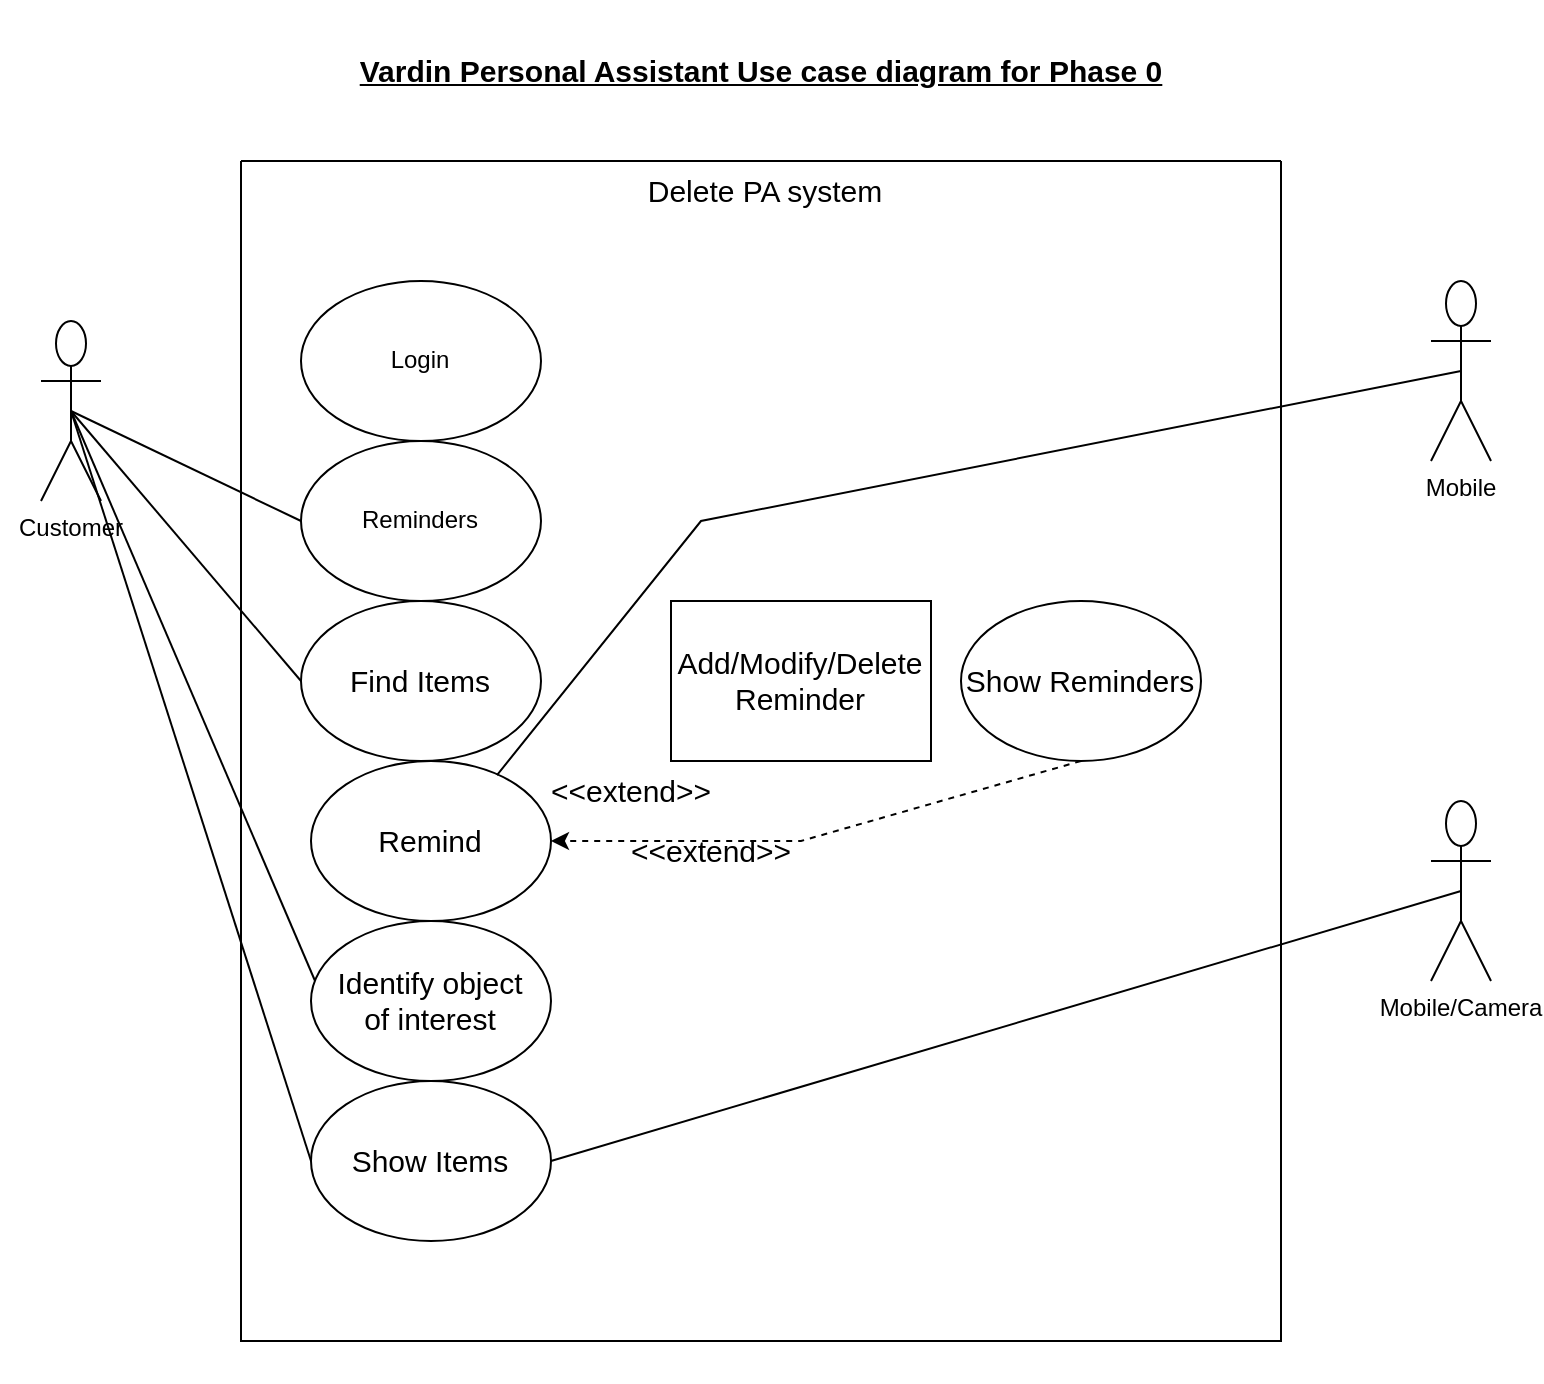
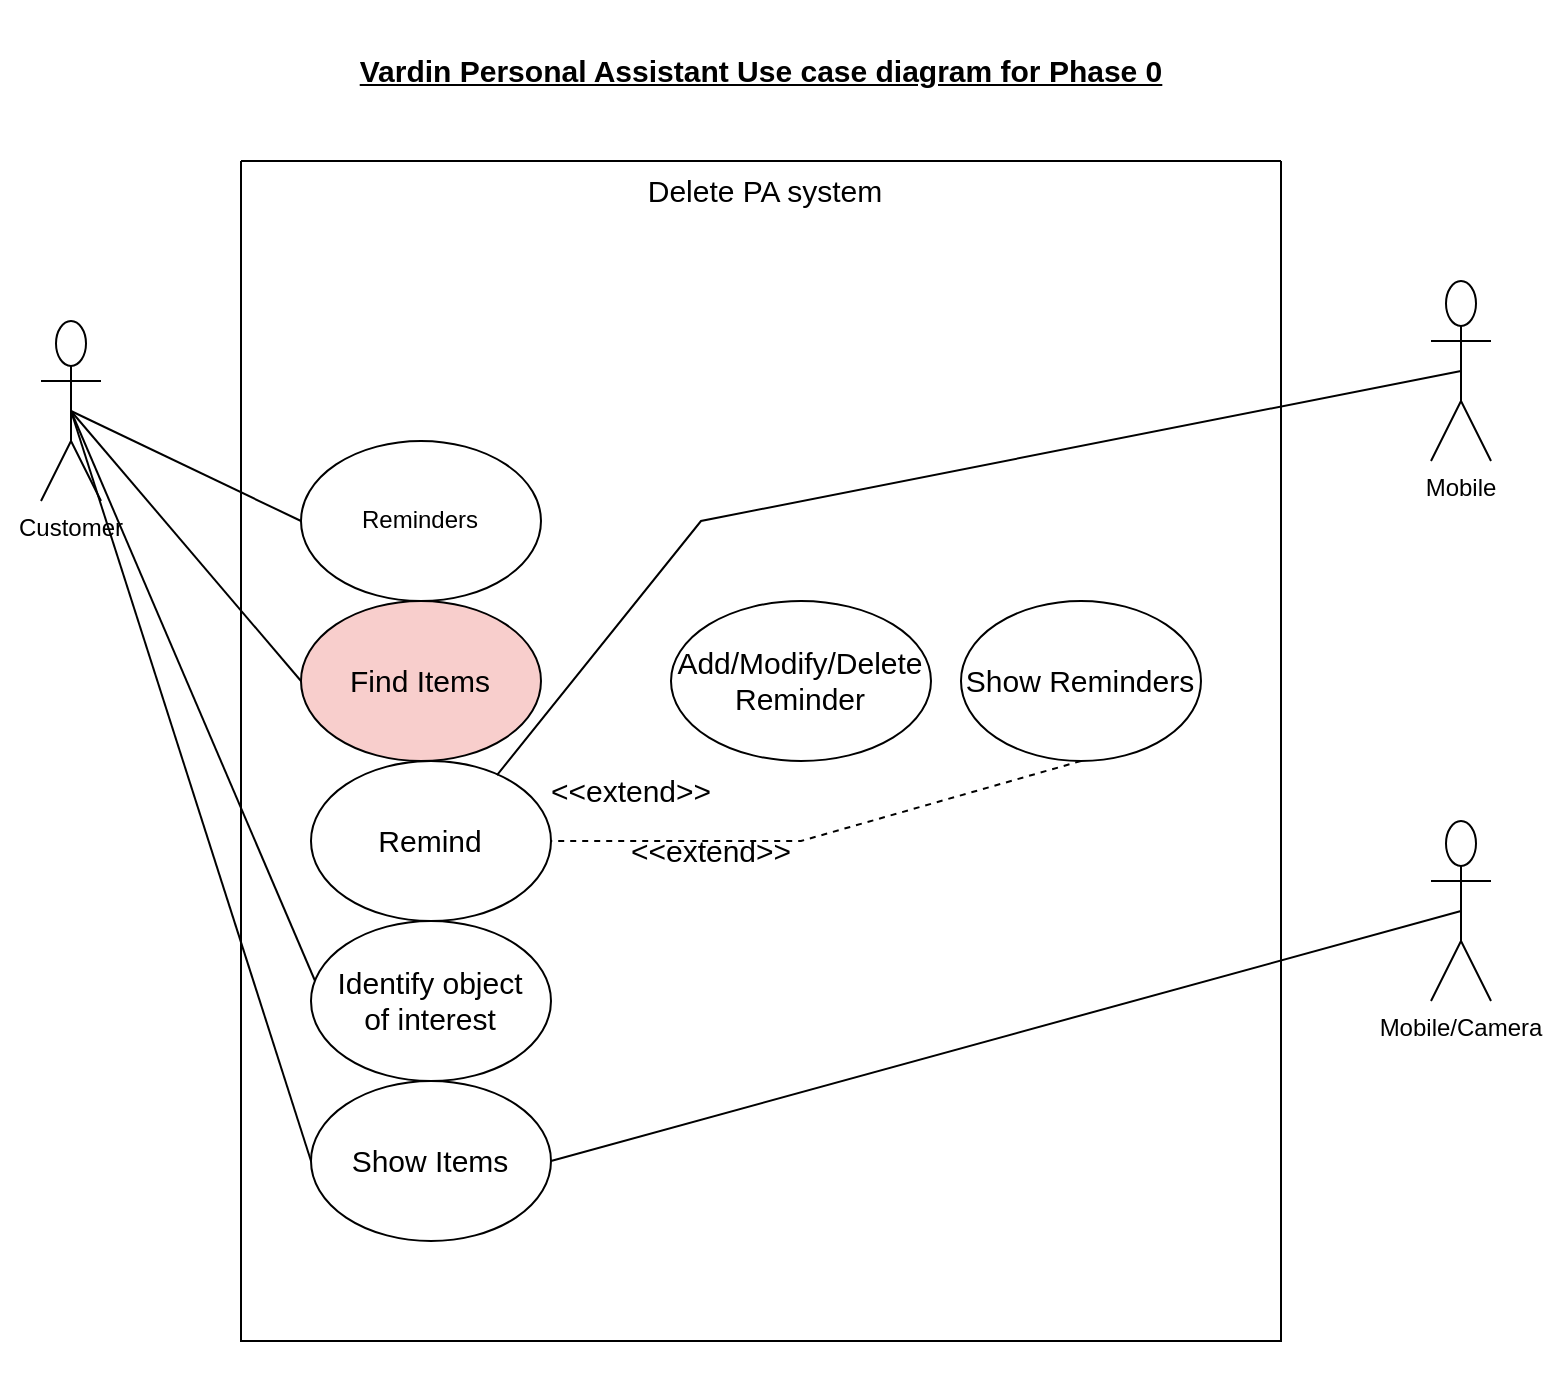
- <mxCell id="3" value="Login" style="ellipse;whiteSpace=wrap;html=1;" parent="2" vertex="1"><mxGeometry x="30" y="60" width="120" height="80" as="geometry" /></mxCell>
- <mxCell id="5" value="Find Items" style="ellipse;whiteSpace=wrap;html=1;fontSize=15;" parent="2" vertex="1"><mxGeometry x="30" y="220" width="120" height="80" as="geometry" /></mxCell>
+ <mxCell id="5" value="Find Items" style="ellipse;whiteSpace=wrap;html=1;fontSize=15;fillColor=#f8cecc;" parent="2" vertex="1"><mxGeometry x="30" y="220" width="120" height="80" as="geometry" /></mxCell>
- <mxCell id="9" value="Add/Modify/Delete Reminder" style="whiteSpace=wrap;html=1;fontSize=15;rounded=0;" parent="2" vertex="1"><mxGeometry x="215" y="220" width="130" height="80" as="geometry" /></mxCell>
+ <mxCell id="9" value="Add/Modify/Delete Reminder" style="ellipse;whiteSpace=wrap;html=1;fontSize=15;" parent="2" vertex="1"><mxGeometry x="215" y="220" width="130" height="80" as="geometry" /></mxCell>
- <mxCell id="11" value="" style="html=1;labelBackgroundColor=#ffffff;startArrow=none;startFill=0;startSize=6;endArrow=classic;endFill=1;endSize=6;jettySize=auto;orthogonalLoop=1;strokeWidth=1;dashed=1;fontSize=14;rounded=0;exitX=0.5;exitY=1;exitDx=0;exitDy=0;" parent="2" source="10" target="6" edge="1"><mxGeometry width="60" height="60" relative="1" as="geometry"><mxPoint x="330" y="490" as="sourcePoint" /><mxPoint x="390" y="430" as="targetPoint" /><Array as="points"><mxPoint x="280" y="340" /></Array></mxGeometry></mxCell>
+ <mxCell id="11" value="" style="html=1;labelBackgroundColor=#ffffff;startArrow=none;startFill=0;startSize=6;endArrow=none;endFill=1;endSize=6;jettySize=auto;orthogonalLoop=1;strokeWidth=1;dashed=1;fontSize=14;rounded=0;exitX=0.5;exitY=1;exitDx=0;exitDy=0;" parent="2" source="10" target="6" edge="1"><mxGeometry width="60" height="60" relative="1" as="geometry"><mxPoint x="330" y="490" as="sourcePoint" /><mxPoint x="390" y="430" as="targetPoint" /><Array as="points"><mxPoint x="280" y="340" /></Array></mxGeometry></mxCell>
- <mxCell id="24" value="Mobile/Camera" style="shape=umlActor;verticalLabelPosition=bottom;verticalAlign=top;html=1;outlineConnect=0;" vertex="1" parent="1"><mxGeometry x="715" y="400" width="30" height="90" as="geometry" /></mxCell>
+ <mxCell id="24" value="Mobile/Camera" style="shape=umlActor;verticalLabelPosition=bottom;verticalAlign=top;html=1;outlineConnect=0;" vertex="1" parent="1"><mxGeometry x="715" y="410" width="30" height="90" as="geometry" /></mxCell>
